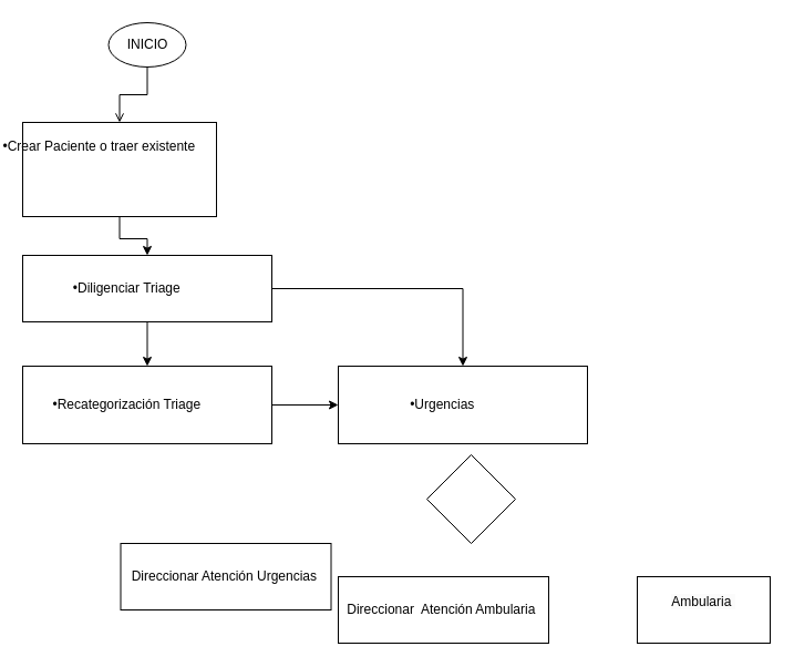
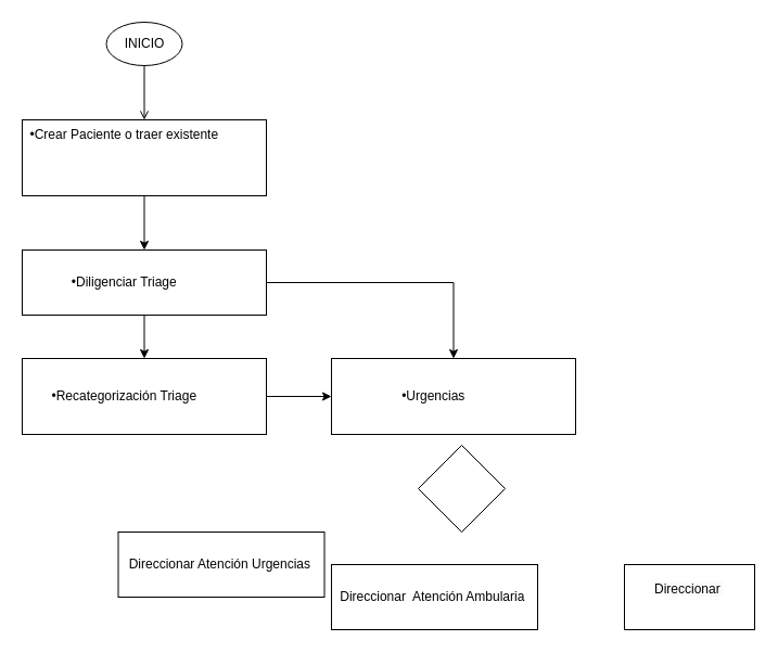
- <mxCell id="5" value="&#10;&#10;&#10;&lt;div style=&quot;language:es-CO;margin-top:0pt;margin-bottom:0pt;&#10;margin-left:.38in;text-indent:-.38in&quot; class=&quot;O0&quot;&gt;&lt;span style=&quot;mso-special-format:bullet&quot;&gt;•&lt;/span&gt;&lt;span style=&quot;language:es-CO&quot;&gt;Crear Paciente o traer existente&lt;/span&gt;&lt;/div&gt;&#10;&#10;&#10;&#10;&#10;&#10;" style="rounded=0;whiteSpace=wrap;html=1;verticalAlign=middle;" parent="1" vertex="1"><mxGeometry x="20" y="110" width="175" height="85" as="geometry" /></mxCell>
+ <mxCell id="5" value="&#10;&#10;&#10;&lt;div style=&quot;language:es-CO;margin-top:0pt;margin-bottom:0pt;&#10;margin-left:.38in;text-indent:-.38in&quot; class=&quot;O0&quot;&gt;&lt;span style=&quot;mso-special-format:bullet&quot;&gt;•&lt;/span&gt;&lt;span style=&quot;language:es-CO&quot;&gt;Crear Paciente o traer existente&lt;/span&gt;&lt;/div&gt;&#10;&#10;&#10;&#10;&#10;&#10;" style="rounded=0;whiteSpace=wrap;html=1;verticalAlign=middle;" parent="1" vertex="1"><mxGeometry x="20" y="110" width="225" height="70" as="geometry" /></mxCell>
- <mxCell id="13" value="&#10;&lt;span style=&quot;color: rgb(0, 0, 0); font-family: Helvetica; font-size: 12px; font-style: normal; font-variant-ligatures: normal; font-variant-caps: normal; font-weight: 400; letter-spacing: normal; orphans: 2; text-align: center; text-indent: 0px; text-transform: none; widows: 2; word-spacing: 0px; -webkit-text-stroke-width: 0px; background-color: rgb(251, 251, 251); text-decoration-thickness: initial; text-decoration-style: initial; text-decoration-color: initial; float: none; display: inline !important;&quot;&gt;Ambularia&lt;span&gt;&amp;nbsp;&lt;/span&gt;&lt;/span&gt;&#10;&#10;" style="rounded=0;whiteSpace=wrap;html=1;" parent="1" vertex="1"><mxGeometry x="575" y="520" width="120" height="60" as="geometry" /></mxCell>
+ <mxCell id="13" value="&#10;&lt;span style=&quot;color: rgb(0, 0, 0); font-family: Helvetica; font-size: 12px; font-style: normal; font-variant-ligatures: normal; font-variant-caps: normal; font-weight: 400; letter-spacing: normal; orphans: 2; text-align: center; text-indent: 0px; text-transform: none; widows: 2; word-spacing: 0px; -webkit-text-stroke-width: 0px; background-color: rgb(251, 251, 251); text-decoration-thickness: initial; text-decoration-style: initial; text-decoration-color: initial; float: none; display: inline !important;&quot;&gt;Direccionar&lt;span&gt;&amp;nbsp;&lt;/span&gt;&lt;/span&gt;&#10;&#10;" style="rounded=0;whiteSpace=wrap;html=1;" parent="1" vertex="1"><mxGeometry x="575" y="520" width="120" height="60" as="geometry" /></mxCell>
